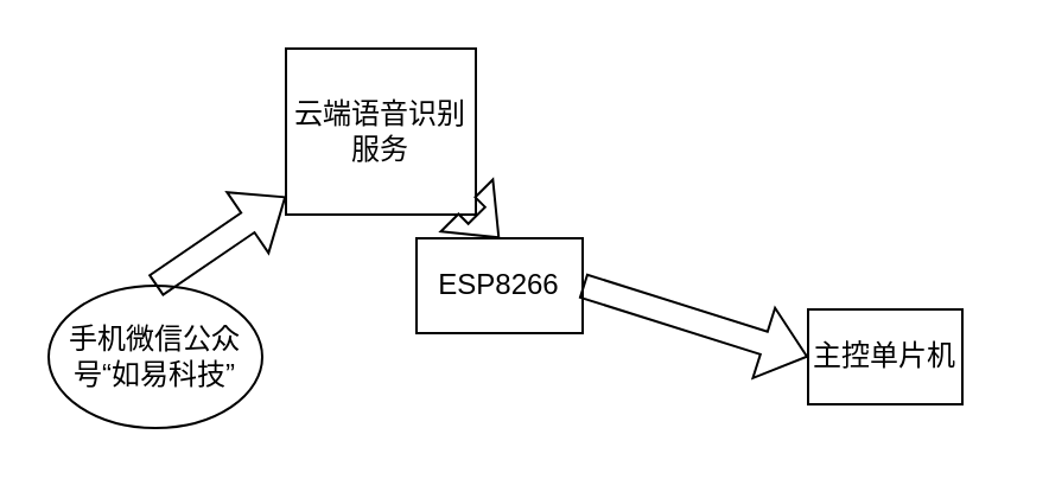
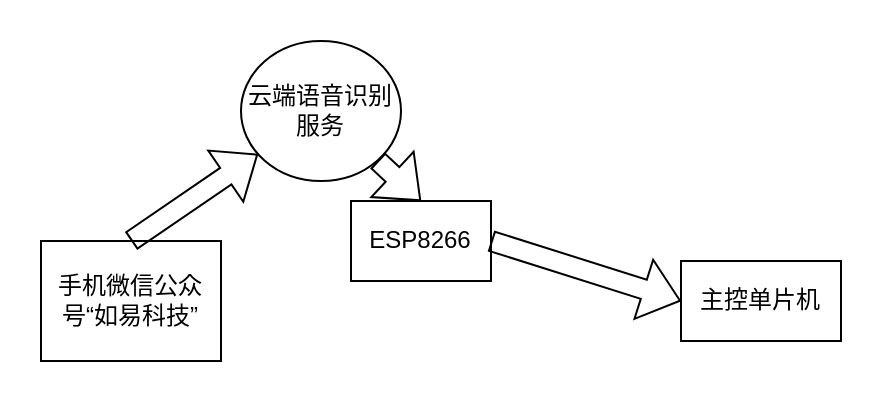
- <mxCell id="3" value="云端语音识别服务" style="whiteSpace=wrap;html=1;rounded=0;" vertex="1" parent="1"><mxGeometry x="120" y="20" width="80" height="70" as="geometry" /></mxCell>
+ <mxCell id="3" value="云端语音识别服务" style="ellipse;whiteSpace=wrap;html=1;" vertex="1" parent="1"><mxGeometry x="120" y="20" width="80" height="70" as="geometry" /></mxCell>
- <mxCell id="2" value="手机微信公众号“如易科技”" style="ellipse;whiteSpace=wrap;html=1;" vertex="1" parent="1"><mxGeometry x="20" y="120" width="90" height="60" as="geometry" /></mxCell>
+ <mxCell id="2" value="手机微信公众号“如易科技”" style="rounded=0;whiteSpace=wrap;html=1;" vertex="1" parent="1"><mxGeometry x="20" y="120" width="90" height="60" as="geometry" /></mxCell>
- <mxCell id="5" value="主控单片机" style="rounded=0;whiteSpace=wrap;html=1;" vertex="1" parent="1"><mxGeometry x="340" y="130" width="65" height="40" as="geometry" /></mxCell>
+ <mxCell id="5" value="主控单片机" style="rounded=0;whiteSpace=wrap;html=1;" vertex="1" parent="1"><mxGeometry x="340" y="130" width="80" height="40" as="geometry" /></mxCell>
